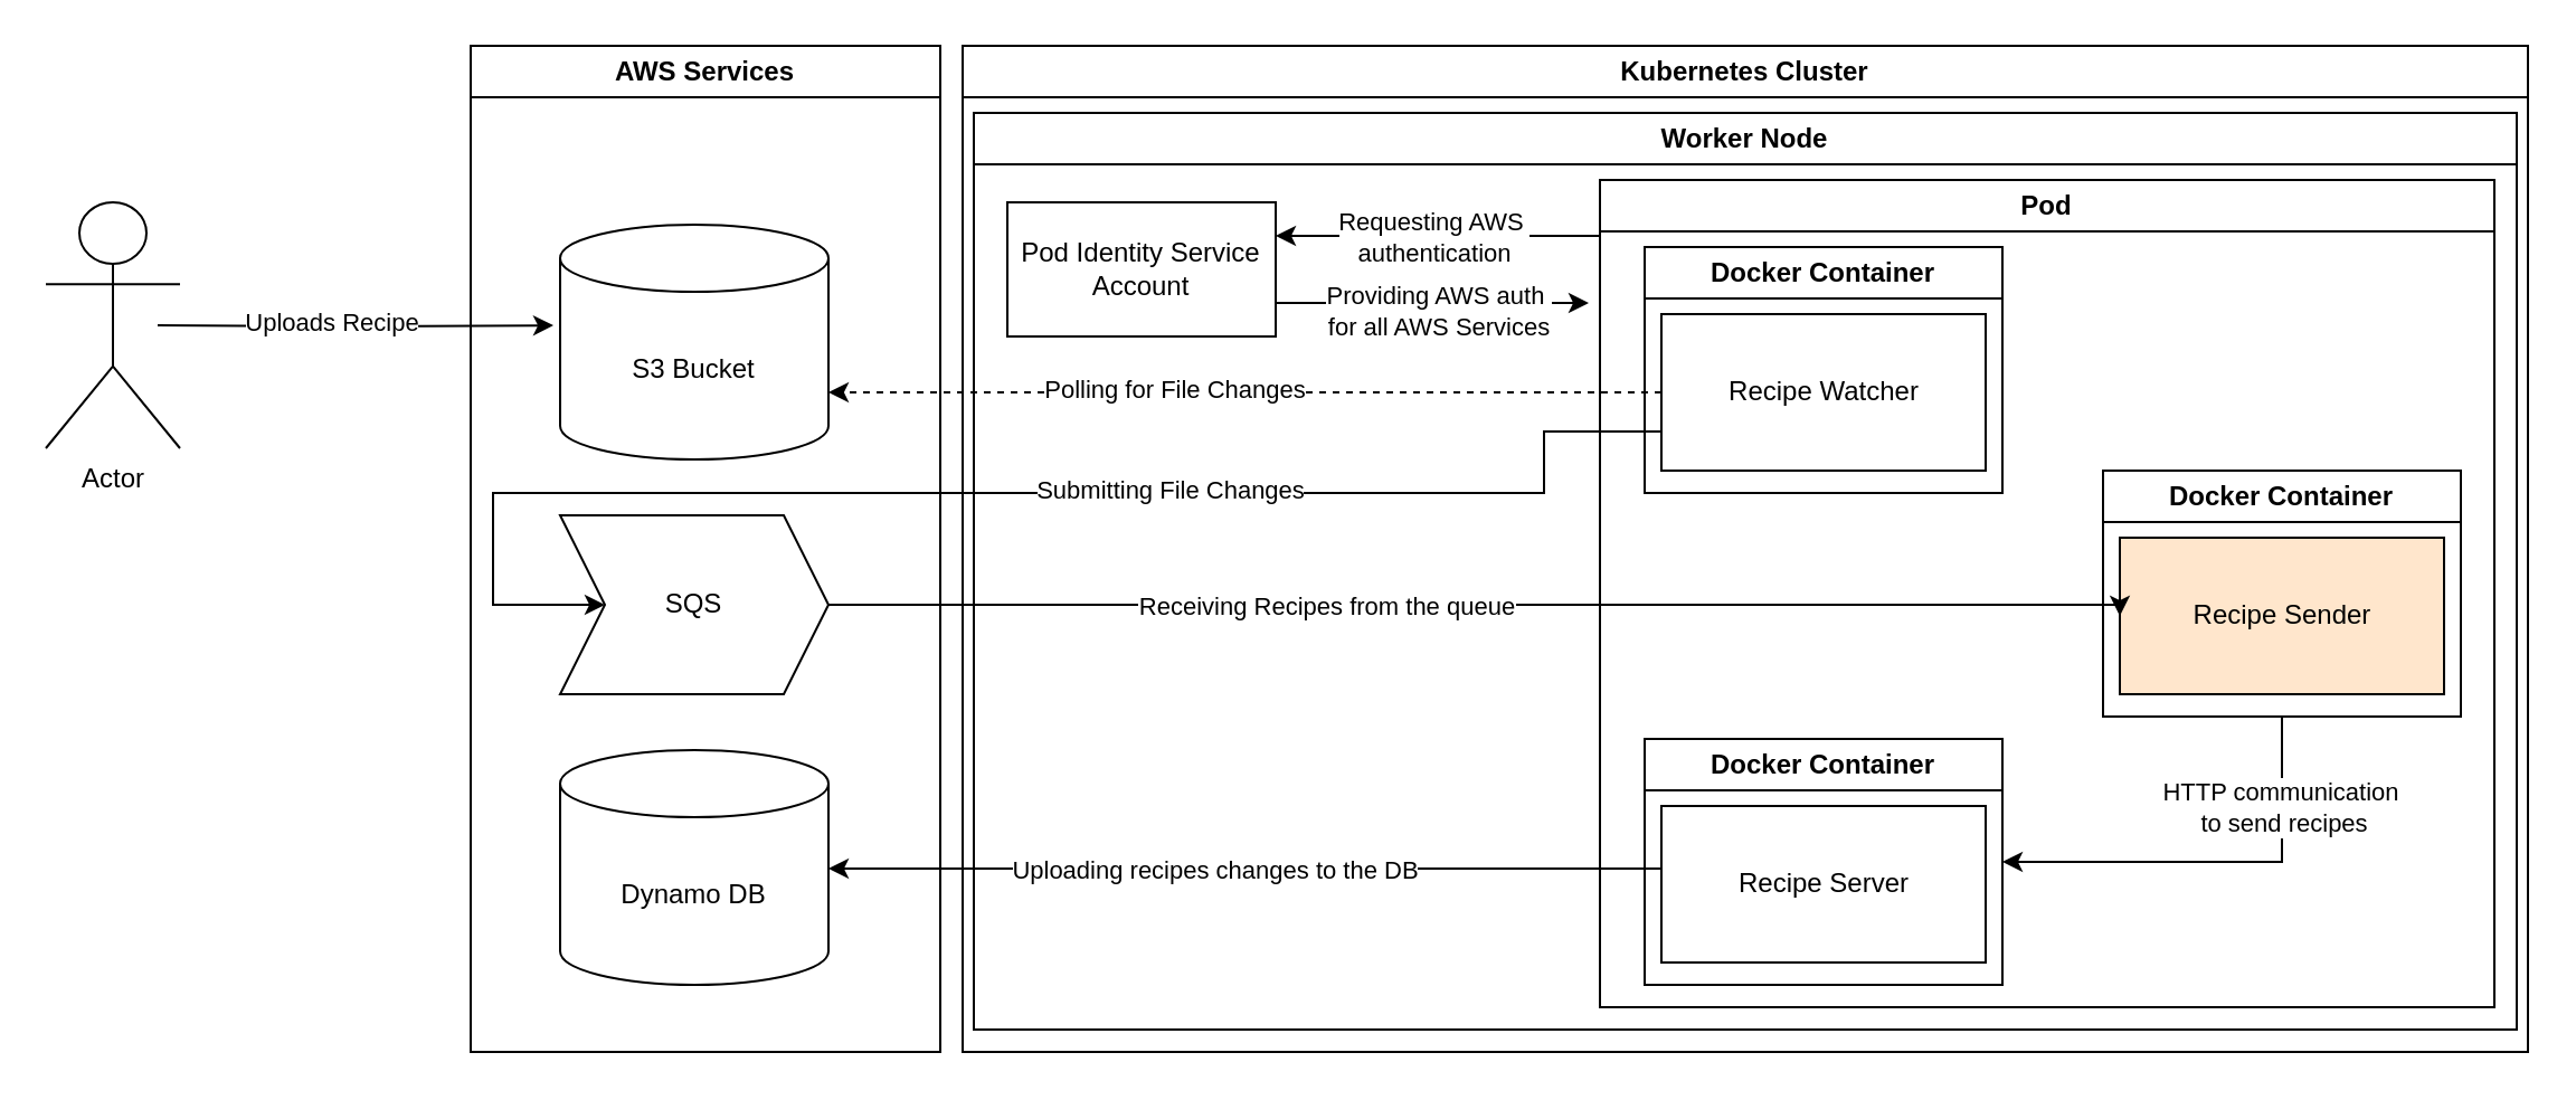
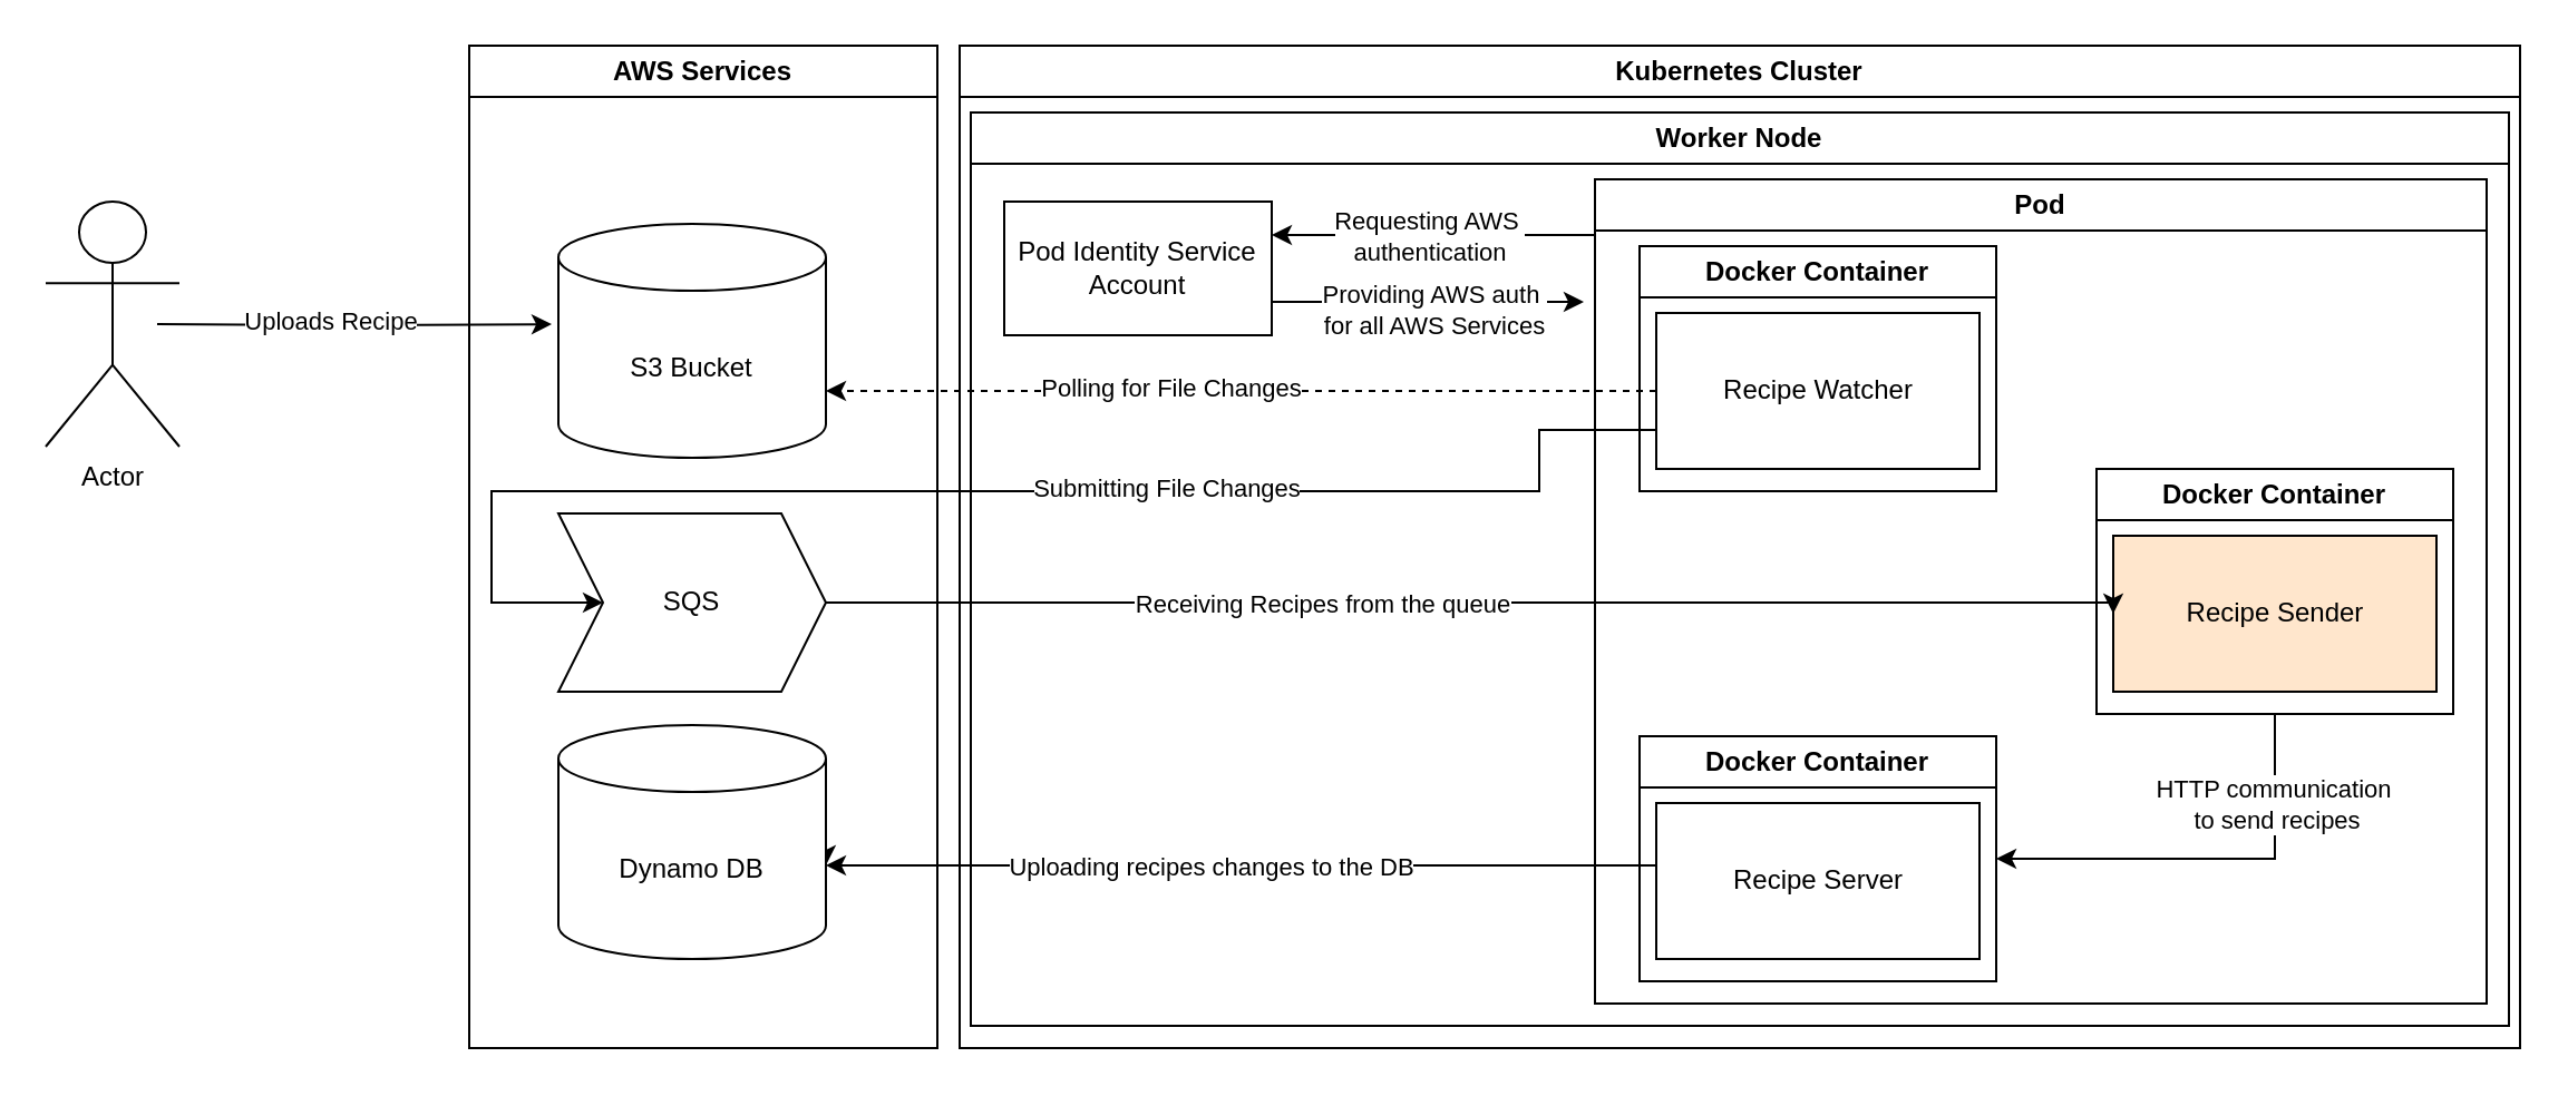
- <mxCell id="4" value="Dynamo DB" style="shape=cylinder3;whiteSpace=wrap;html=1;boundedLbl=1;backgroundOutline=1;size=15;" vertex="1" parent="2"><mxGeometry x="40" y="315" width="120" height="105" as="geometry" /></mxCell>
+ <mxCell id="4" value="Dynamo DB" style="shape=cylinder3;whiteSpace=wrap;html=1;boundedLbl=1;backgroundOutline=1;size=15;" vertex="1" parent="2"><mxGeometry x="40" y="305" width="120" height="105" as="geometry" /></mxCell>
